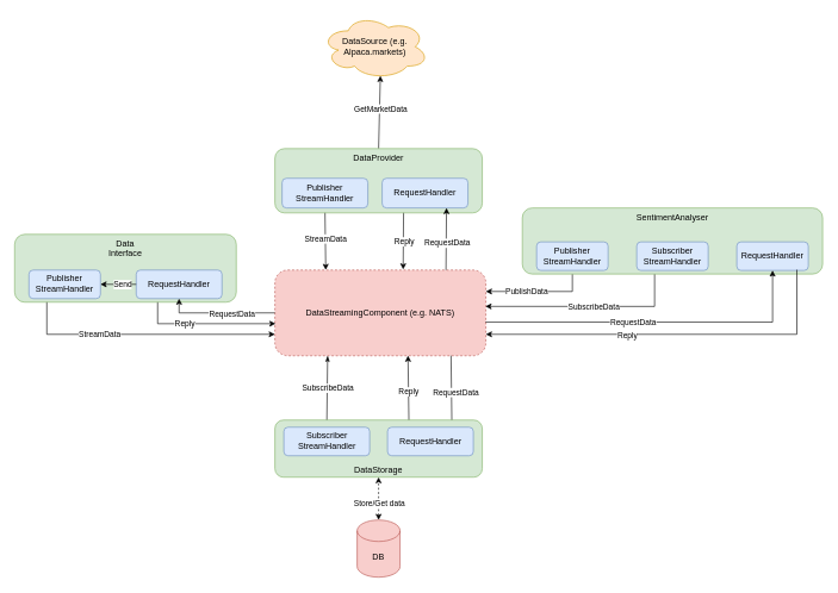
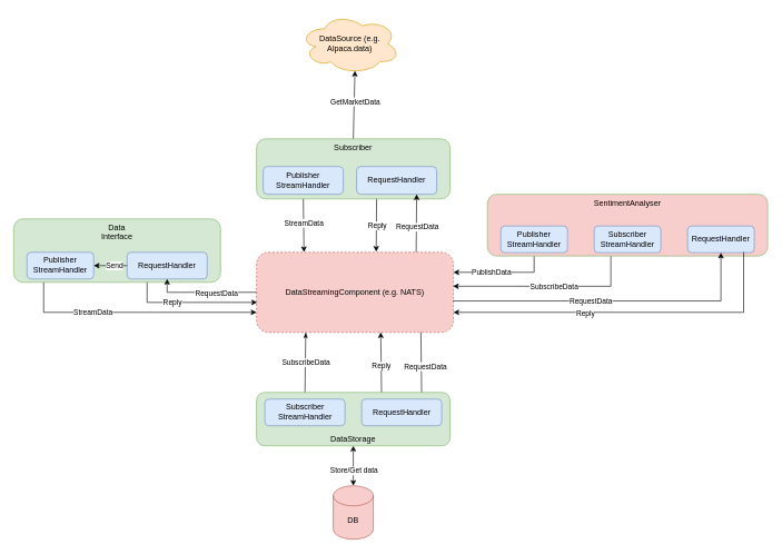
- <mxCell id="4" value="DataSource (e.g. Alpaca.markets)" style="ellipse;shape=cloud;whiteSpace=wrap;html=1;fillColor=#ffe6cc;strokeColor=#d79b00;" vertex="1" parent="1"><mxGeometry x="449" y="20" width="150" height="90" as="geometry" /></mxCell>
+ <mxCell id="4" value="DataSource (e.g. Alpaca.data)" style="ellipse;shape=cloud;whiteSpace=wrap;html=1;fillColor=#ffe6cc;strokeColor=#d79b00;" vertex="1" parent="1"><mxGeometry x="449" y="20" width="150" height="90" as="geometry" /></mxCell>
- <mxCell id="27" value="DataProvider" style="rounded=1;whiteSpace=wrap;html=1;align=center;verticalAlign=top;fillColor=#d5e8d4;strokeColor=#82b366;" vertex="1" parent="1"><mxGeometry x="384" y="207.47" width="290" height="90" as="geometry" /></mxCell>
+ <mxCell id="27" value="Subscriber" style="rounded=1;whiteSpace=wrap;html=1;align=center;verticalAlign=top;fillColor=#d5e8d4;strokeColor=#82b366;" vertex="1" parent="1"><mxGeometry x="384" y="207.47" width="290" height="90" as="geometry" /></mxCell>
- <mxCell id="30" value="SentimentAnalyser" style="rounded=1;whiteSpace=wrap;html=1;verticalAlign=top;fillColor=#d5e8d4;strokeColor=#82b366;" vertex="1" parent="1"><mxGeometry x="730" y="290.55" width="420" height="92.5" as="geometry" /></mxCell>
+ <mxCell id="30" value="SentimentAnalyser" style="rounded=1;whiteSpace=wrap;html=1;verticalAlign=top;fillColor=#f8cecc;strokeColor=#82b366;" vertex="1" parent="1"><mxGeometry x="730" y="290.55" width="420" height="92.5" as="geometry" /></mxCell>
- <mxCell id="17" value="" style="endArrow=classic;startArrow=classic;html=1;rounded=0;exitX=0.5;exitY=0;exitDx=0;exitDy=0;exitPerimeter=0;entryX=0.5;entryY=1;entryDx=0;entryDy=0;dashed=1;" edge="1" parent="1" source="16" target="34"><mxGeometry width="50" height="50" relative="1" as="geometry"><mxPoint x="639" y="797.47" as="sourcePoint" /><mxPoint x="639" y="727.47" as="targetPoint" /></mxGeometry></mxCell>
+ <mxCell id="17" value="" style="endArrow=classic;startArrow=classic;html=1;rounded=0;exitX=0.5;exitY=0;exitDx=0;exitDy=0;exitPerimeter=0;entryX=0.5;entryY=1;entryDx=0;entryDy=0;" edge="1" parent="1" source="16" target="34"><mxGeometry width="50" height="50" relative="1" as="geometry"><mxPoint x="639" y="797.47" as="sourcePoint" /><mxPoint x="639" y="727.47" as="targetPoint" /></mxGeometry></mxCell>
